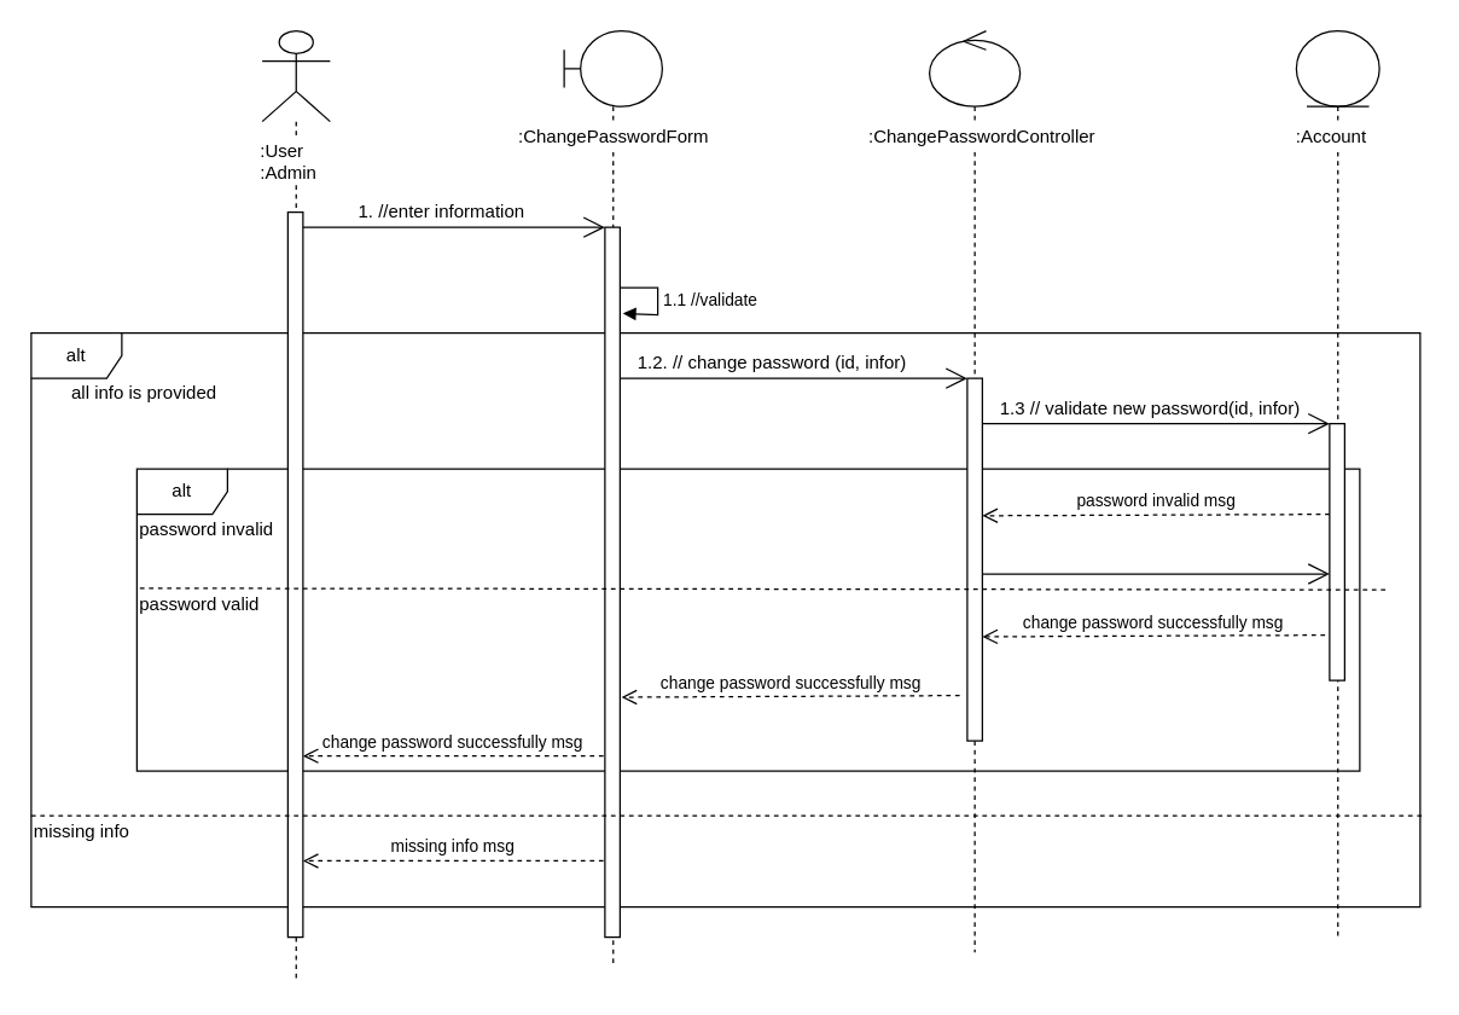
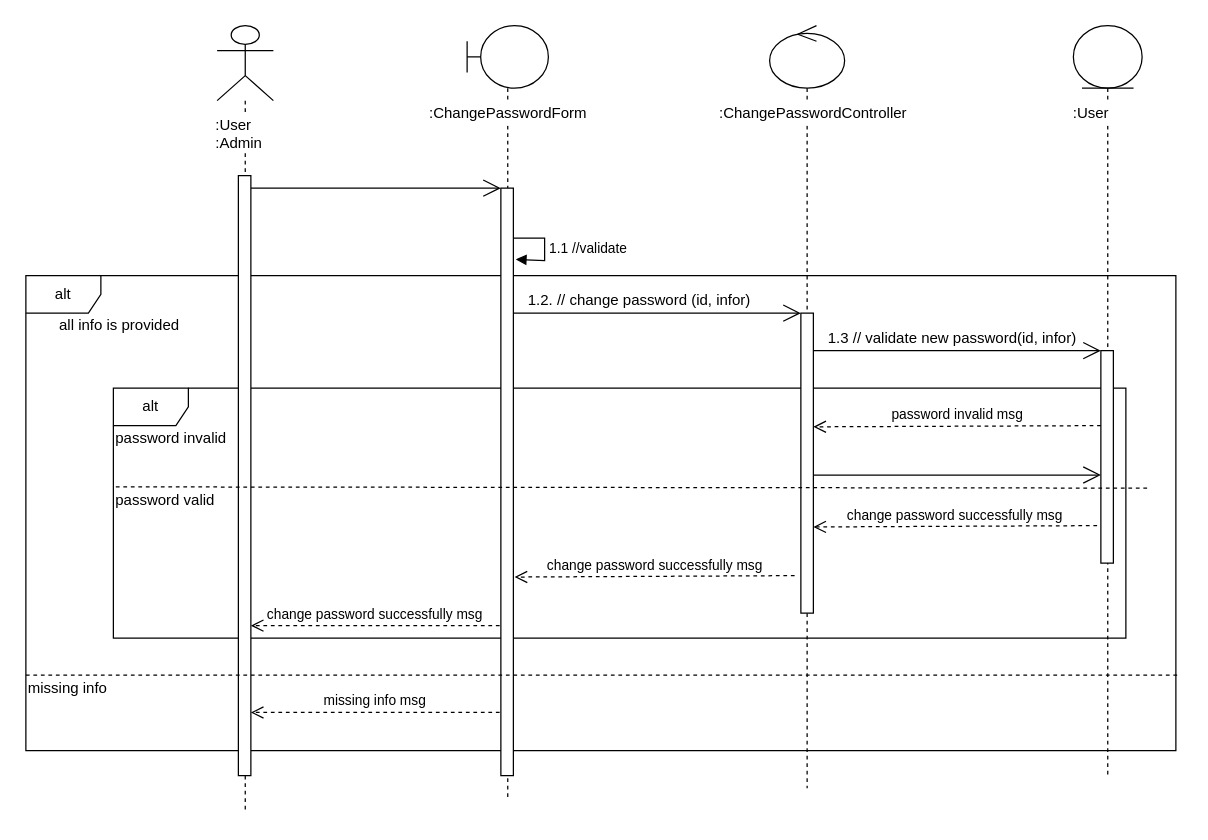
- <mxCell id="34" value=":Account" style="text;html=1;resizable=0;points=[];autosize=1;align=left;verticalAlign=top;spacingTop=-4;fillColor=#ffffff;" parent="1" vertex="1"><mxGeometry x="855.5" y="80" width="60" height="20" as="geometry" /></mxCell>
+ <mxCell id="34" value=":User" style="text;html=1;resizable=0;points=[];autosize=1;align=left;verticalAlign=top;spacingTop=-4;fillColor=#ffffff;" parent="1" vertex="1"><mxGeometry x="855.5" y="80" width="60" height="20" as="geometry" /></mxCell>
- <mxCell id="22" value="1. //enter information" style="text;html=1;resizable=0;points=[];autosize=1;align=left;verticalAlign=top;spacingTop=-4;" parent="1" vertex="1"><mxGeometry x="235" y="130" width="130" height="20" as="geometry" /></mxCell>
